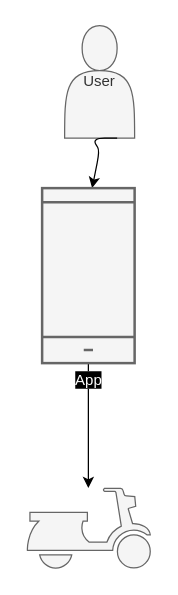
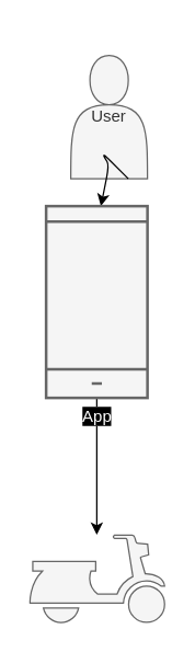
- <mxCell id="2" value="User" style="shape=actor;whiteSpace=wrap;html=1;fillColor=#f5f5f5;fontColor=#333333;strokeColor=#666666;" parent="1" vertex="1"><mxGeometry x="51" y="20" width="56" height="90" as="geometry" /></mxCell>
+ <mxCell id="2" value="User" style="shape=actor;whiteSpace=wrap;html=1;fillColor=#f5f5f5;fontColor=#333333;strokeColor=#666666;" parent="1" vertex="1"><mxGeometry x="51" y="40" width="56" height="90" as="geometry" /></mxCell>
